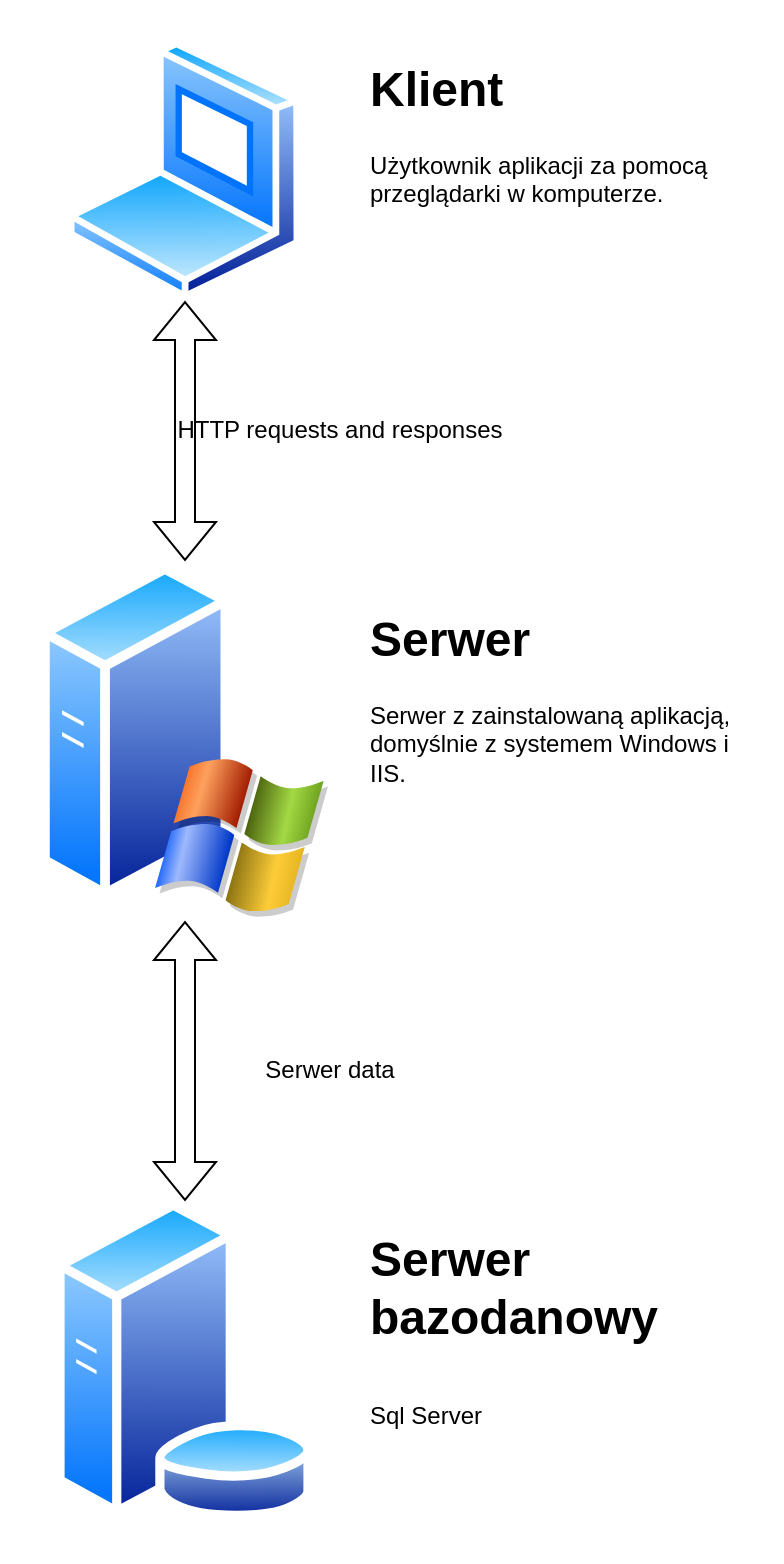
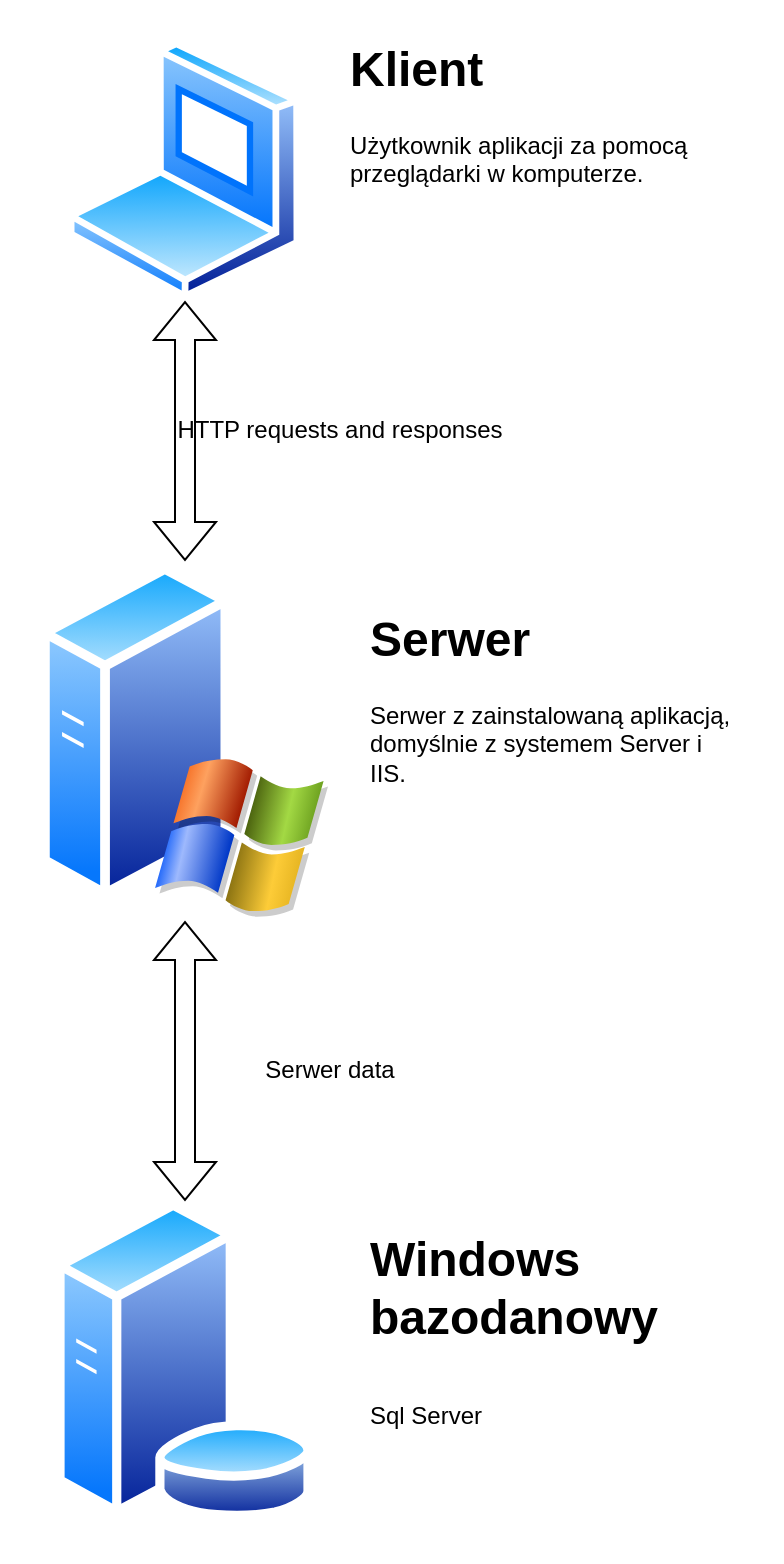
- <mxCell id="7" value="&lt;h1&gt;Klient&lt;/h1&gt;&lt;p&gt;Użytkownik aplikacji za pomocą przeglądarki w komputerze.&lt;/p&gt;" style="text;html=1;strokeColor=none;fillColor=none;spacing=5;spacingTop=-20;whiteSpace=wrap;overflow=hidden;rounded=0;" vertex="1" parent="1"><mxGeometry x="180" y="25" width="190" height="120" as="geometry" /></mxCell>
+ <mxCell id="7" value="&lt;h1&gt;Klient&lt;/h1&gt;&lt;p&gt;Użytkownik aplikacji za pomocą przeglądarki w komputerze.&lt;/p&gt;" style="text;html=1;strokeColor=none;fillColor=none;spacing=5;spacingTop=-20;whiteSpace=wrap;overflow=hidden;rounded=0;" vertex="1" parent="1"><mxGeometry x="170" y="15" width="190" height="120" as="geometry" /></mxCell>
- <mxCell id="8" value="&lt;h1&gt;Serwer&lt;/h1&gt;&lt;p&gt;Serwer z zainstalowaną aplikacją, domyślnie z systemem Windows i IIS.&lt;/p&gt;" style="text;html=1;strokeColor=none;fillColor=none;spacing=5;spacingTop=-20;whiteSpace=wrap;overflow=hidden;rounded=0;" vertex="1" parent="1"><mxGeometry x="180" y="300" width="190" height="120" as="geometry" /></mxCell>
+ <mxCell id="8" value="&lt;h1&gt;Serwer&lt;/h1&gt;&lt;p&gt;Serwer z zainstalowaną aplikacją, domyślnie z systemem Server i IIS.&lt;/p&gt;" style="text;html=1;strokeColor=none;fillColor=none;spacing=5;spacingTop=-20;whiteSpace=wrap;overflow=hidden;rounded=0;" vertex="1" parent="1"><mxGeometry x="180" y="300" width="190" height="120" as="geometry" /></mxCell>
- <mxCell id="9" value="&lt;h1&gt;&lt;span style=&quot;background-color: initial;&quot;&gt;Serwer bazodanowy&lt;/span&gt;&lt;/h1&gt;&lt;h1&gt;&lt;span style=&quot;background-color: initial; font-size: 12px; font-weight: normal;&quot;&gt;Sql Server&lt;/span&gt;&lt;br&gt;&lt;/h1&gt;" style="text;html=1;strokeColor=none;fillColor=none;spacing=5;spacingTop=-20;whiteSpace=wrap;overflow=hidden;rounded=0;" vertex="1" parent="1"><mxGeometry x="180" y="610" width="190" height="120" as="geometry" /></mxCell>
+ <mxCell id="9" value="&lt;h1&gt;&lt;span style=&quot;background-color: initial;&quot;&gt;Windows bazodanowy&lt;/span&gt;&lt;/h1&gt;&lt;h1&gt;&lt;span style=&quot;background-color: initial; font-size: 12px; font-weight: normal;&quot;&gt;Sql Server&lt;/span&gt;&lt;br&gt;&lt;/h1&gt;" style="text;html=1;strokeColor=none;fillColor=none;spacing=5;spacingTop=-20;whiteSpace=wrap;overflow=hidden;rounded=0;" vertex="1" parent="1"><mxGeometry x="180" y="610" width="190" height="120" as="geometry" /></mxCell>
